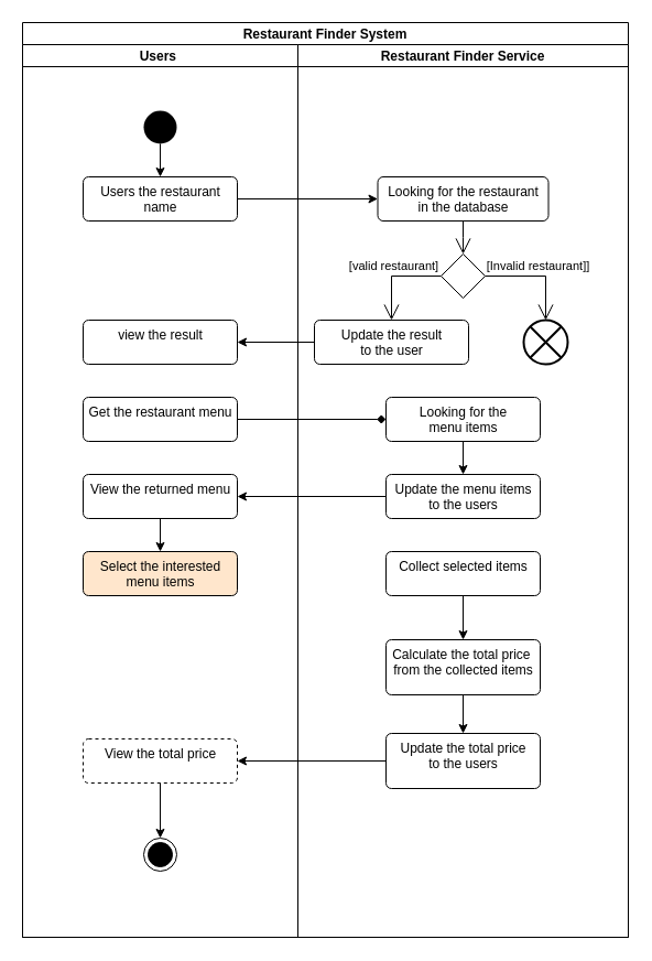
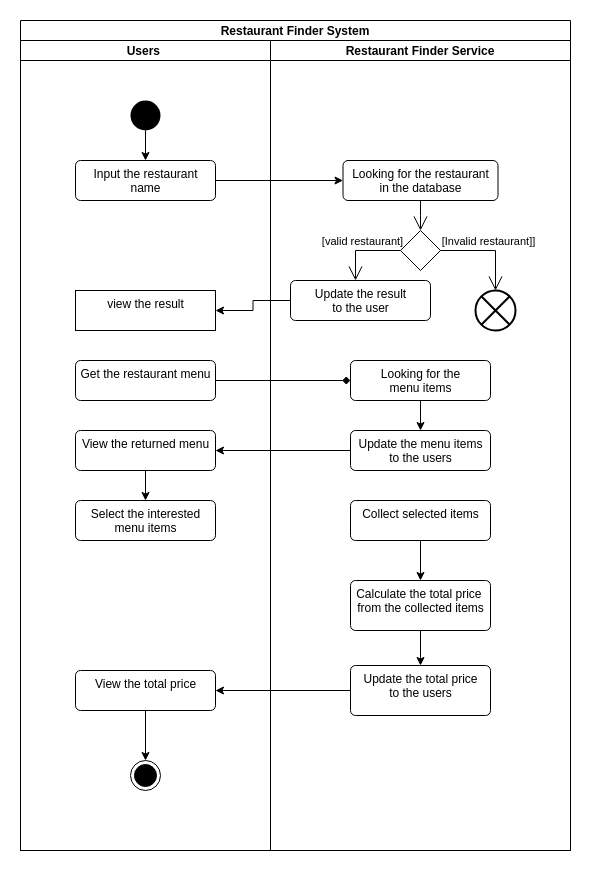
- <mxCell id="6" value="Users the restaurant &lt;br&gt;name" style="html=1;align=center;verticalAlign=top;rounded=1;absoluteArcSize=1;arcSize=10;dashed=0;" parent="3" vertex="1"><mxGeometry x="55" y="120" width="140" height="40" as="geometry" /></mxCell>
+ <mxCell id="6" value="Input the restaurant &lt;br&gt;name" style="html=1;align=center;verticalAlign=top;rounded=1;absoluteArcSize=1;arcSize=10;dashed=0;" parent="3" vertex="1"><mxGeometry x="55" y="120" width="140" height="40" as="geometry" /></mxCell>
- <mxCell id="7" value="view the result" style="html=1;align=center;verticalAlign=top;rounded=1;absoluteArcSize=1;arcSize=10;dashed=0;" parent="3" vertex="1"><mxGeometry x="55" y="250" width="140" height="40" as="geometry" /></mxCell>
+ <mxCell id="7" value="view the result" style="html=1;align=center;verticalAlign=top;absoluteArcSize=1;arcSize=10;dashed=0;rounded=0;" parent="3" vertex="1"><mxGeometry x="55" y="250" width="140" height="40" as="geometry" /></mxCell>
- <mxCell id="17" value="Update the result &lt;br&gt;to the user" style="html=1;align=center;verticalAlign=top;rounded=1;absoluteArcSize=1;arcSize=10;dashed=0;" parent="15" vertex="1"><mxGeometry x="15" y="250" width="140" height="40" as="geometry" /></mxCell>
+ <mxCell id="17" value="Update the result &lt;br&gt;to the user" style="html=1;align=center;verticalAlign=top;rounded=1;absoluteArcSize=1;arcSize=10;dashed=0;" parent="15" vertex="1"><mxGeometry x="20" y="240" width="140" height="40" as="geometry" /></mxCell>
- <mxCell id="11" value="Select the interested&lt;br&gt;menu items" style="html=1;align=center;verticalAlign=top;rounded=1;absoluteArcSize=1;arcSize=10;dashed=0;fillColor=#ffe6cc;" parent="3" vertex="1"><mxGeometry x="55" y="460" width="140" height="40" as="geometry" /></mxCell>
+ <mxCell id="11" value="Select the interested&lt;br&gt;menu items" style="html=1;align=center;verticalAlign=top;rounded=1;absoluteArcSize=1;arcSize=10;dashed=0;" parent="3" vertex="1"><mxGeometry x="55" y="460" width="140" height="40" as="geometry" /></mxCell>
- <mxCell id="13" value="View the total price" style="html=1;align=center;verticalAlign=top;rounded=1;absoluteArcSize=1;arcSize=10;dashed=1;" parent="3" vertex="1"><mxGeometry x="55" y="630" width="140" height="40" as="geometry" /></mxCell>
+ <mxCell id="13" value="View the total price" style="html=1;align=center;verticalAlign=top;rounded=1;absoluteArcSize=1;arcSize=10;dashed=0;" parent="3" vertex="1"><mxGeometry x="55" y="630" width="140" height="40" as="geometry" /></mxCell>
